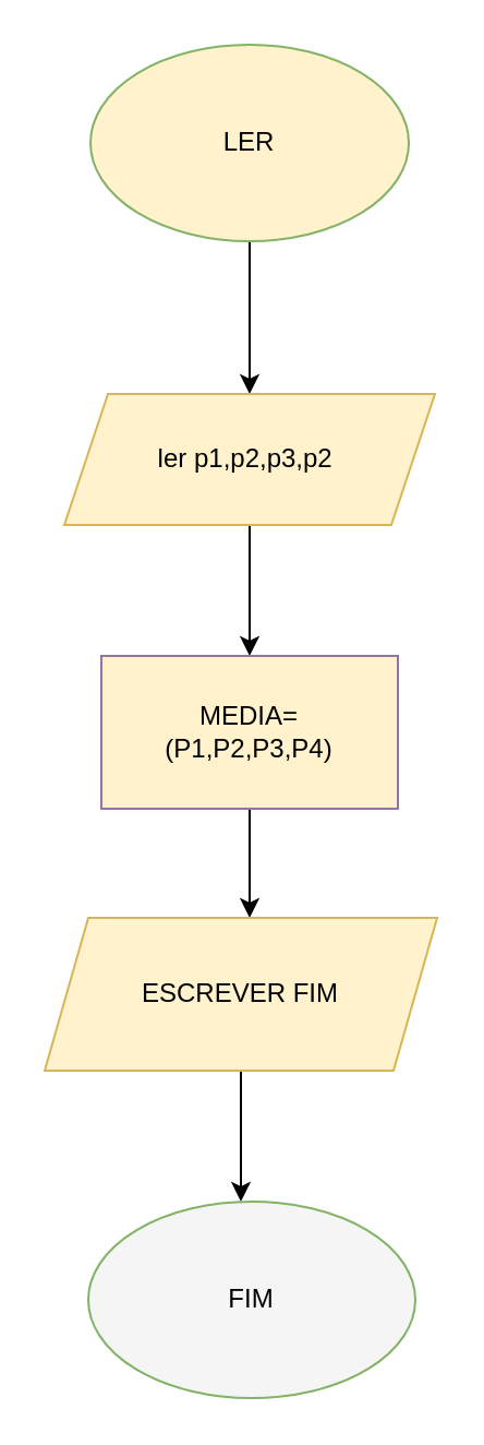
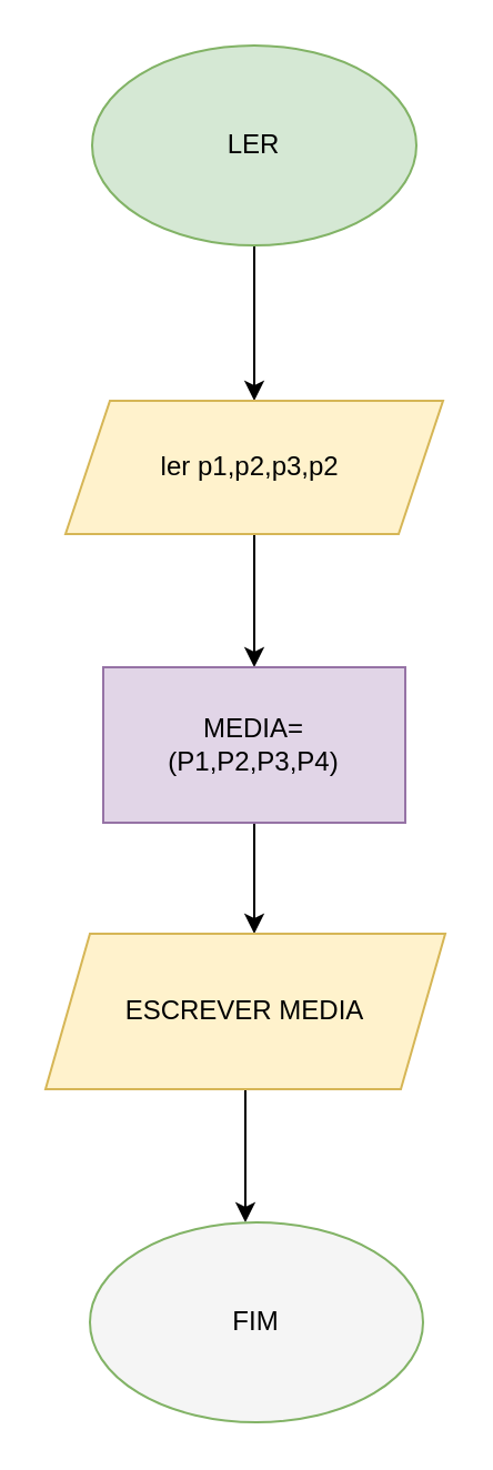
- <mxCell id="3" value="LER" style="ellipse;whiteSpace=wrap;html=1;fillColor=#fff2cc;strokeColor=#82b366;" vertex="1" parent="1"><mxGeometry x="41" y="20" width="146" height="90" as="geometry" /></mxCell>
+ <mxCell id="3" value="LER" style="ellipse;whiteSpace=wrap;html=1;fillColor=#d5e8d4;strokeColor=#82b366;" vertex="1" parent="1"><mxGeometry x="41" y="20" width="146" height="90" as="geometry" /></mxCell>
- <mxCell id="7" value="MEDIA=&lt;div&gt;(P1,P2,P3,P4)&lt;/div&gt;" style="rounded=0;whiteSpace=wrap;html=1;fillColor=#fff2cc;strokeColor=#9673a6;" vertex="1" parent="1"><mxGeometry x="46" y="300" width="136" height="70" as="geometry" /></mxCell>
+ <mxCell id="7" value="MEDIA=&lt;div&gt;(P1,P2,P3,P4)&lt;/div&gt;" style="rounded=0;whiteSpace=wrap;html=1;fillColor=#e1d5e7;strokeColor=#9673a6;" vertex="1" parent="1"><mxGeometry x="46" y="300" width="136" height="70" as="geometry" /></mxCell>
- <mxCell id="9" value="ESCREVER FIM" style="shape=parallelogram;perimeter=parallelogramPerimeter;whiteSpace=wrap;html=1;fixedSize=1;fillColor=#fff2cc;strokeColor=#d6b656;" vertex="1" parent="1"><mxGeometry x="20" y="420" width="180" height="70" as="geometry" /></mxCell>
+ <mxCell id="9" value="ESCREVER MEDIA" style="shape=parallelogram;perimeter=parallelogramPerimeter;whiteSpace=wrap;html=1;fixedSize=1;fillColor=#fff2cc;strokeColor=#d6b656;" vertex="1" parent="1"><mxGeometry x="20" y="420" width="180" height="70" as="geometry" /></mxCell>
